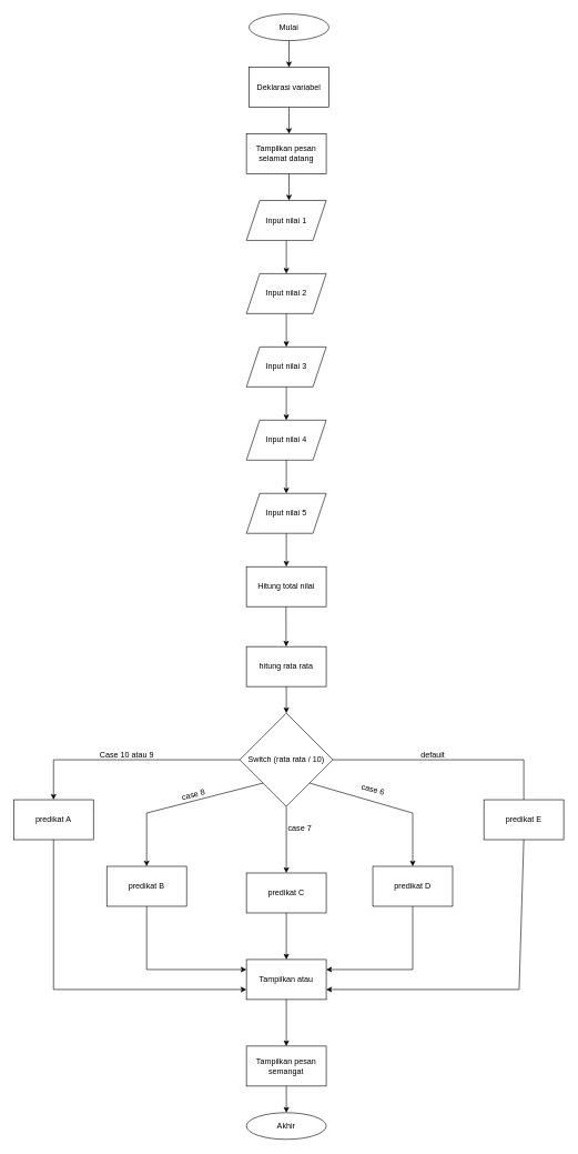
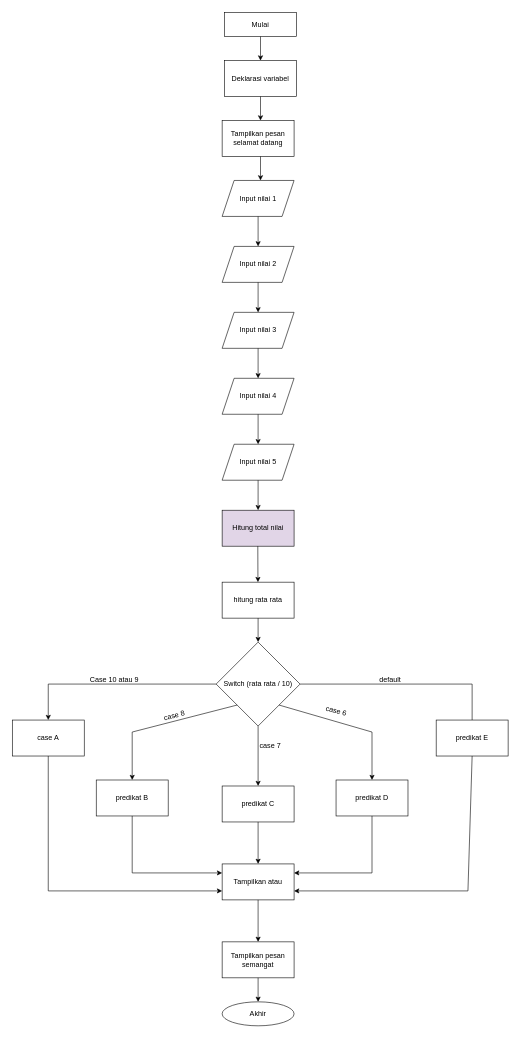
- <mxCell id="2" value="Mulai" style="ellipse;whiteSpace=wrap;html=1;" vertex="1" parent="1"><mxGeometry x="374" width="120" height="40" as="geometry" y="20" /></mxCell>
+ <mxCell id="2" value="Mulai" style="whiteSpace=wrap;html=1;rounded=0;" vertex="1" parent="1"><mxGeometry x="374" width="120" height="40" as="geometry" y="20" /></mxCell>
- <mxCell id="18" value="Hitung total nilai" style="rounded=0;whiteSpace=wrap;html=1;" vertex="1" parent="1"><mxGeometry x="370" y="850" width="120" height="60" as="geometry" /></mxCell>
+ <mxCell id="18" value="Hitung total nilai" style="rounded=0;whiteSpace=wrap;html=1;fillColor=#e1d5e7;" vertex="1" parent="1"><mxGeometry x="370" y="850" width="120" height="60" as="geometry" /></mxCell>
- <mxCell id="24" value="predikat A" style="rounded=0;whiteSpace=wrap;html=1;" vertex="1" parent="1"><mxGeometry y="1200" width="120" height="60" as="geometry" x="20" /></mxCell>
+ <mxCell id="24" value="case A" style="rounded=0;whiteSpace=wrap;html=1;" vertex="1" parent="1"><mxGeometry y="1200" width="120" height="60" as="geometry" x="20" /></mxCell>
